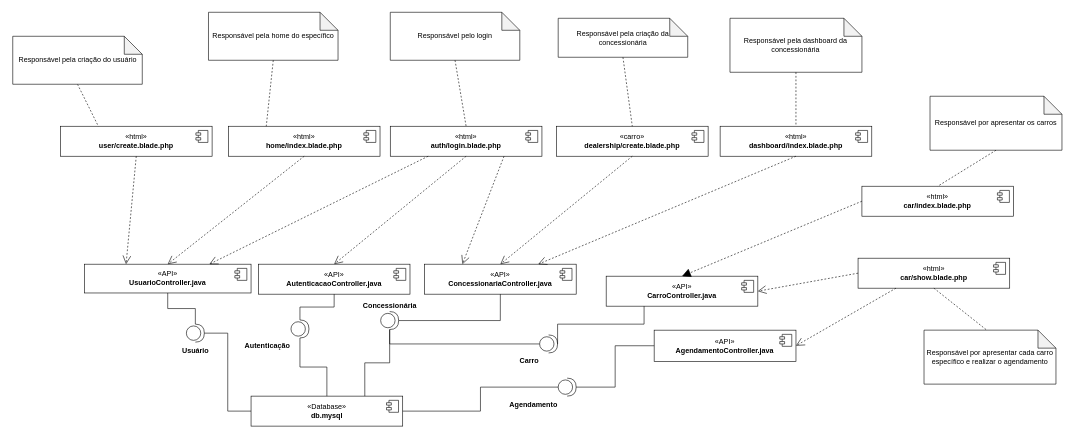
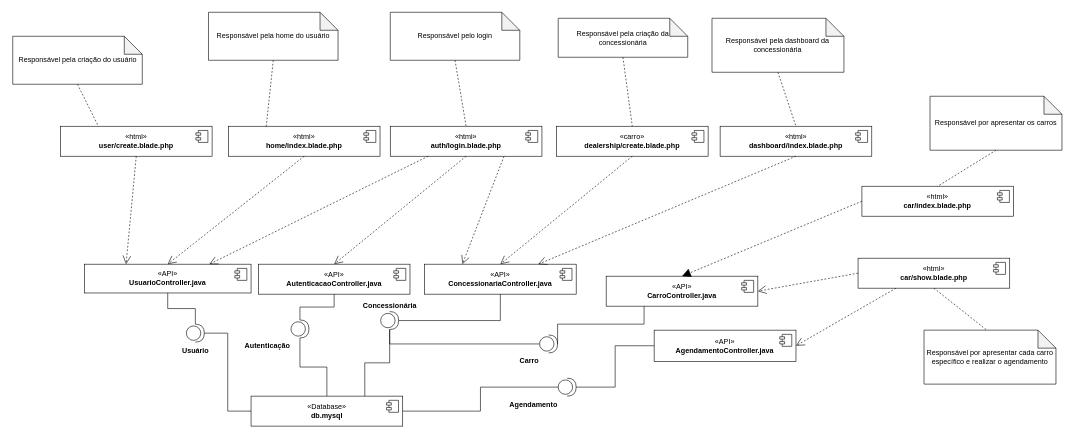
- <mxCell id="31" value="Responsável pela home do específico" style="shape=note;whiteSpace=wrap;html=1;backgroundOutline=1;darkOpacity=0.05;" parent="1" vertex="1"><mxGeometry x="346.91" y="20" width="216" height="80" as="geometry" /></mxCell>
+ <mxCell id="31" value="Responsável pela home do usuário" style="shape=note;whiteSpace=wrap;html=1;backgroundOutline=1;darkOpacity=0.05;" parent="1" vertex="1"><mxGeometry x="346.91" y="20" width="216" height="80" as="geometry" /></mxCell>
- <mxCell id="33" value="Responsável pela dashboard da concessionária" style="shape=note;whiteSpace=wrap;html=1;backgroundOutline=1;darkOpacity=0.05;" parent="1" vertex="1"><mxGeometry x="1216.45" y="30" width="220" height="90" as="geometry" /></mxCell>
+ <mxCell id="33" value="Responsável pela dashboard da concessionária" style="shape=note;whiteSpace=wrap;html=1;backgroundOutline=1;darkOpacity=0.05;" parent="1" vertex="1"><mxGeometry x="1186.45" y="30" width="220" height="90" as="geometry" /></mxCell>
